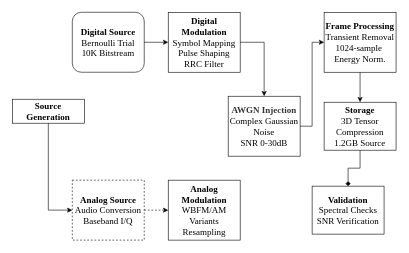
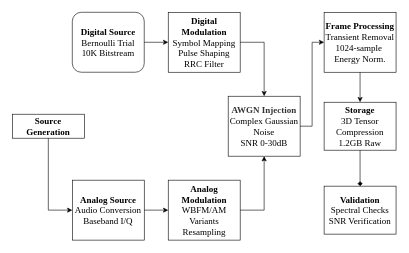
- <mxCell id="3" value="Source Generation" style="rounded=0;whiteSpace=wrap;html=1;fontFamily=Times New Roman;fontStyle=1;fillColor=none;fontSize=15;" parent="1" vertex="1"><mxGeometry x="20" y="165" width="120" height="40" as="geometry" /></mxCell>
+ <mxCell id="3" value="Source Generation" style="rounded=0;whiteSpace=wrap;html=1;fontFamily=Times New Roman;fontStyle=1;fillColor=none;fontSize=15;" parent="1" vertex="1"><mxGeometry x="20" y="190" width="120" height="40" as="geometry" /></mxCell>
- <mxCell id="17" value="&lt;b&gt;Storage&lt;/b&gt;&lt;div&gt;3D Tensor&lt;/div&gt;&lt;div&gt;Compression&lt;/div&gt;&lt;div&gt;1.2GB Source&lt;/div&gt;" style="rounded=0;whiteSpace=wrap;html=1;fillColor=none;fontFamily=Times New Roman;fontSize=15;" parent="1" vertex="1"><mxGeometry x="540" y="170" width="120" height="80" as="geometry" /></mxCell>
+ <mxCell id="17" value="&lt;b&gt;Storage&lt;/b&gt;&lt;div&gt;3D Tensor&lt;/div&gt;&lt;div&gt;Compression&lt;/div&gt;&lt;div&gt;1.2GB Raw&lt;/div&gt;" style="rounded=0;whiteSpace=wrap;html=1;fillColor=none;fontFamily=Times New Roman;fontSize=15;" parent="1" vertex="1"><mxGeometry x="540" y="170" width="120" height="80" as="geometry" /></mxCell>
+ <mxCell id="10" style="edgeStyle=orthogonalEdgeStyle;rounded=0;orthogonalLoop=1;jettySize=auto;html=1;exitX=1;exitY=0.5;exitDx=0;exitDy=0;entryX=0.5;entryY=1;entryDx=0;entryDy=0;fontFamily=Times New Roman;fontSize=15;" parent="1" source="11" target="13" edge="1"><mxGeometry relative="1" as="geometry" /></mxCell>
- <mxCell id="9" value="&lt;b&gt;Analog Source&lt;/b&gt;&lt;div&gt;Audio Conversion&lt;/div&gt;&lt;div&gt;Baseband I/Q&lt;/div&gt;" style="rounded=0;whiteSpace=wrap;html=1;fillColor=none;fontFamily=Times New Roman;fontSize=15;dashed=1;" parent="1" vertex="1"><mxGeometry x="120" y="300" width="120" height="100" as="geometry" /></mxCell>
+ <mxCell id="9" value="&lt;b&gt;Analog Source&lt;/b&gt;&lt;div&gt;Audio Conversion&lt;/div&gt;&lt;div&gt;Baseband I/Q&lt;/div&gt;" style="rounded=0;whiteSpace=wrap;html=1;fillColor=none;fontFamily=Times New Roman;fontSize=15;" parent="1" vertex="1"><mxGeometry x="120" y="300" width="120" height="100" as="geometry" /></mxCell>
- <mxCell id="8" style="edgeStyle=orthogonalEdgeStyle;rounded=0;orthogonalLoop=1;jettySize=auto;html=1;exitX=1;exitY=0.5;exitDx=0;exitDy=0;entryX=0;entryY=0.5;entryDx=0;entryDy=0;fontFamily=Times New Roman;fontSize=15;dashed=1;" parent="1" source="9" target="11" edge="1"><mxGeometry relative="1" as="geometry" /></mxCell>
+ <mxCell id="8" style="edgeStyle=orthogonalEdgeStyle;rounded=0;orthogonalLoop=1;jettySize=auto;html=1;exitX=1;exitY=0.5;exitDx=0;exitDy=0;entryX=0;entryY=0.5;entryDx=0;entryDy=0;fontFamily=Times New Roman;fontSize=15;" parent="1" source="9" target="11" edge="1"><mxGeometry relative="1" as="geometry" /></mxCell>
- <mxCell id="18" value="&lt;b&gt;Validation&lt;/b&gt;&lt;div&gt;&lt;span style=&quot;background-color: transparent; color: light-dark(rgb(0, 0, 0), rgb(255, 255, 255));&quot;&gt;Spectral Checks&lt;/span&gt;&lt;br&gt;&lt;/div&gt;&lt;div&gt;SNR Verification&lt;/div&gt;" style="rounded=0;whiteSpace=wrap;html=1;fillColor=none;fontFamily=Times New Roman;fontSize=15;" parent="1" vertex="1"><mxGeometry x="520" y="310" width="120" height="80" as="geometry" /></mxCell>
+ <mxCell id="18" value="&lt;b&gt;Validation&lt;/b&gt;&lt;div&gt;&lt;span style=&quot;background-color: transparent; color: light-dark(rgb(0, 0, 0), rgb(255, 255, 255));&quot;&gt;Spectral Checks&lt;/span&gt;&lt;br&gt;&lt;/div&gt;&lt;div&gt;SNR Verification&lt;/div&gt;" style="rounded=0;whiteSpace=wrap;html=1;fillColor=none;fontFamily=Times New Roman;fontSize=15;" parent="1" vertex="1"><mxGeometry x="540" y="310" width="120" height="80" as="geometry" /></mxCell>
